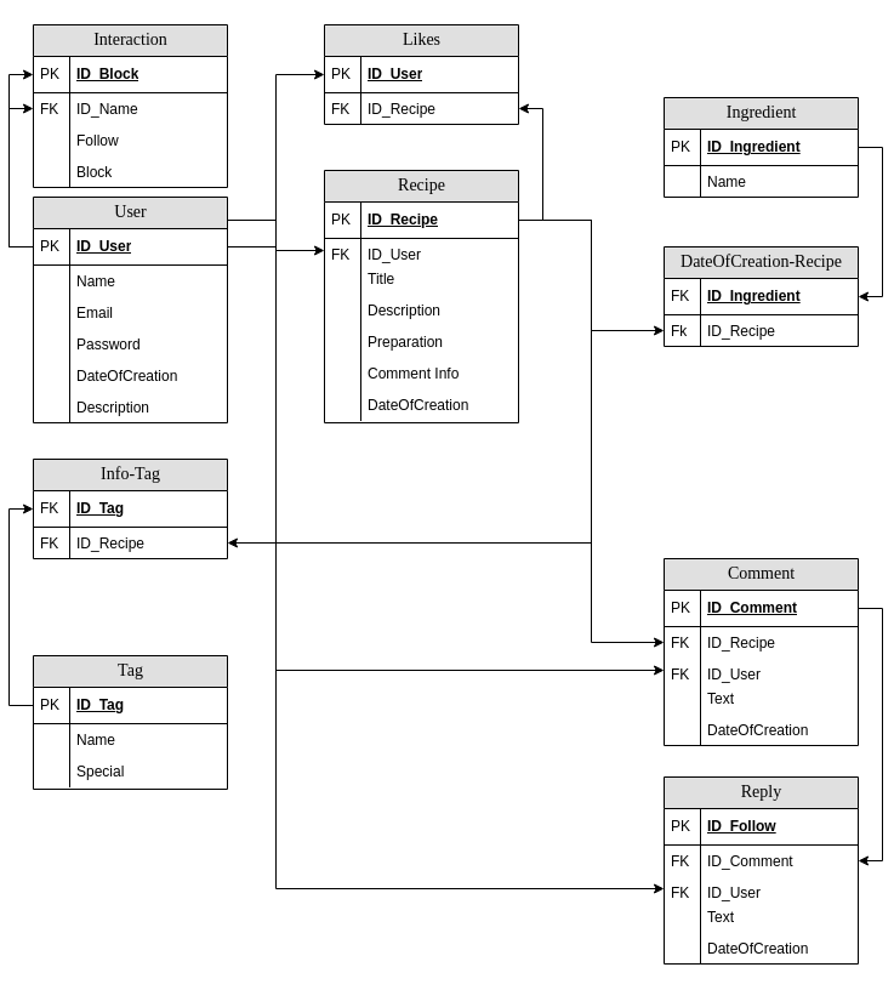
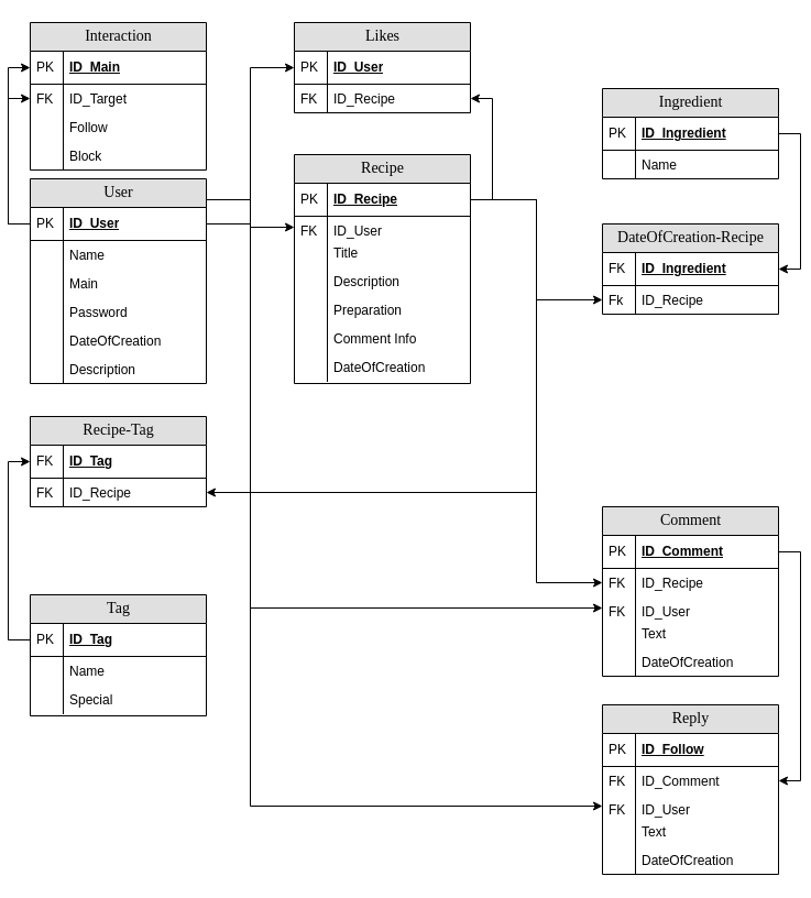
- <mxCell id="91" value="ID_Block" style="shape=partialRectangle;top=0;left=0;right=0;bottom=1;html=1;align=left;verticalAlign=middle;fillColor=none;spacingLeft=34;spacingRight=4;whiteSpace=wrap;overflow=hidden;rotatable=0;points=[[0,0.5],[1,0.5]];portConstraint=eastwest;dropTarget=0;fontStyle=5;" vertex="1" parent="90"><mxGeometry y="26" width="160" height="30" as="geometry" /></mxCell>
+ <mxCell id="91" value="ID_Main" style="shape=partialRectangle;top=0;left=0;right=0;bottom=1;html=1;align=left;verticalAlign=middle;fillColor=none;spacingLeft=34;spacingRight=4;whiteSpace=wrap;overflow=hidden;rotatable=0;points=[[0,0.5],[1,0.5]];portConstraint=eastwest;dropTarget=0;fontStyle=5;" vertex="1" parent="90"><mxGeometry y="26" width="160" height="30" as="geometry" /></mxCell>
- <mxCell id="93" value="ID_Name" style="shape=partialRectangle;top=0;left=0;right=0;bottom=0;html=1;align=left;verticalAlign=top;fillColor=none;spacingLeft=34;spacingRight=4;whiteSpace=wrap;overflow=hidden;rotatable=0;points=[[0,0.5],[1,0.5]];portConstraint=eastwest;dropTarget=0;" vertex="1" parent="90"><mxGeometry y="56" width="160" height="26" as="geometry" /></mxCell>
+ <mxCell id="93" value="ID_Target" style="shape=partialRectangle;top=0;left=0;right=0;bottom=0;html=1;align=left;verticalAlign=top;fillColor=none;spacingLeft=34;spacingRight=4;whiteSpace=wrap;overflow=hidden;rotatable=0;points=[[0,0.5],[1,0.5]];portConstraint=eastwest;dropTarget=0;" vertex="1" parent="90"><mxGeometry y="56" width="160" height="26" as="geometry" /></mxCell>
- <mxCell id="33" value="Email" style="shape=partialRectangle;top=0;left=0;right=0;bottom=0;html=1;align=left;verticalAlign=top;fillColor=none;spacingLeft=34;spacingRight=4;whiteSpace=wrap;overflow=hidden;rotatable=0;points=[[0,0.5],[1,0.5]];portConstraint=eastwest;dropTarget=0;" vertex="1" parent="28"><mxGeometry y="82" width="160" height="26" as="geometry" /></mxCell>
+ <mxCell id="33" value="Main" style="shape=partialRectangle;top=0;left=0;right=0;bottom=0;html=1;align=left;verticalAlign=top;fillColor=none;spacingLeft=34;spacingRight=4;whiteSpace=wrap;overflow=hidden;rotatable=0;points=[[0,0.5],[1,0.5]];portConstraint=eastwest;dropTarget=0;" vertex="1" parent="28"><mxGeometry y="82" width="160" height="26" as="geometry" /></mxCell>
- <mxCell id="48" value="Info-Tag" style="swimlane;html=1;fontStyle=0;childLayout=stackLayout;horizontal=1;startSize=26;fillColor=#e0e0e0;horizontalStack=0;resizeParent=1;resizeLast=0;collapsible=1;marginBottom=0;swimlaneFillColor=#ffffff;align=center;rounded=0;shadow=0;comic=0;labelBackgroundColor=none;strokeWidth=1;fontFamily=Verdana;fontSize=14" vertex="1" parent="1"><mxGeometry x="20" y="378" width="160" height="82" as="geometry" /></mxCell>
+ <mxCell id="48" value="Recipe-Tag" style="swimlane;html=1;fontStyle=0;childLayout=stackLayout;horizontal=1;startSize=26;fillColor=#e0e0e0;horizontalStack=0;resizeParent=1;resizeLast=0;collapsible=1;marginBottom=0;swimlaneFillColor=#ffffff;align=center;rounded=0;shadow=0;comic=0;labelBackgroundColor=none;strokeWidth=1;fontFamily=Verdana;fontSize=14" vertex="1" parent="1"><mxGeometry x="20" y="378" width="160" height="82" as="geometry" /></mxCell>
